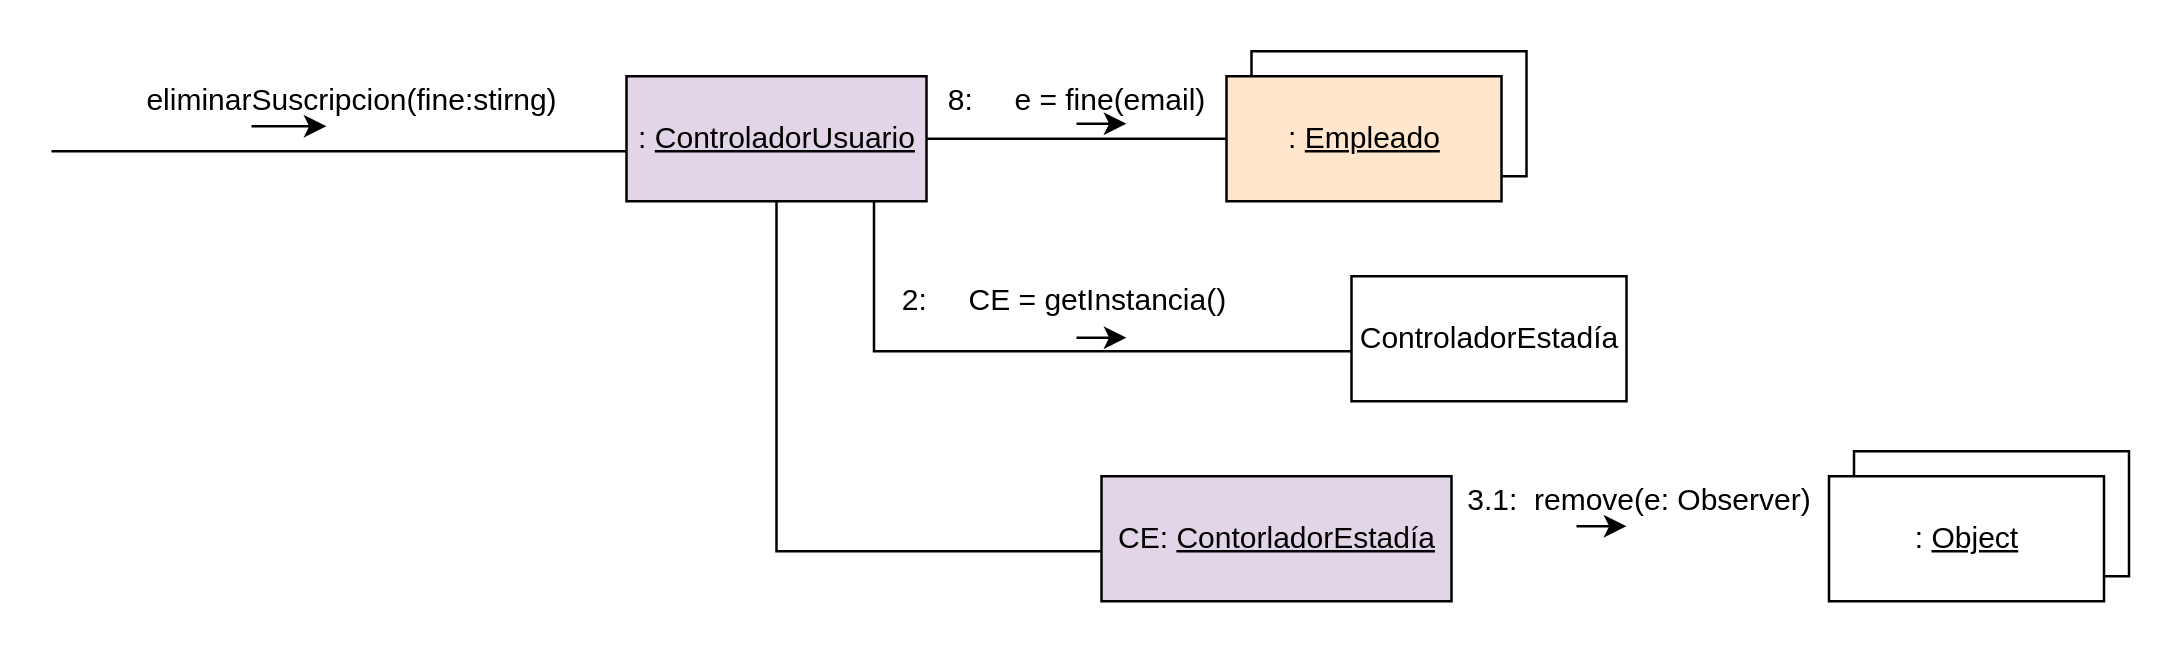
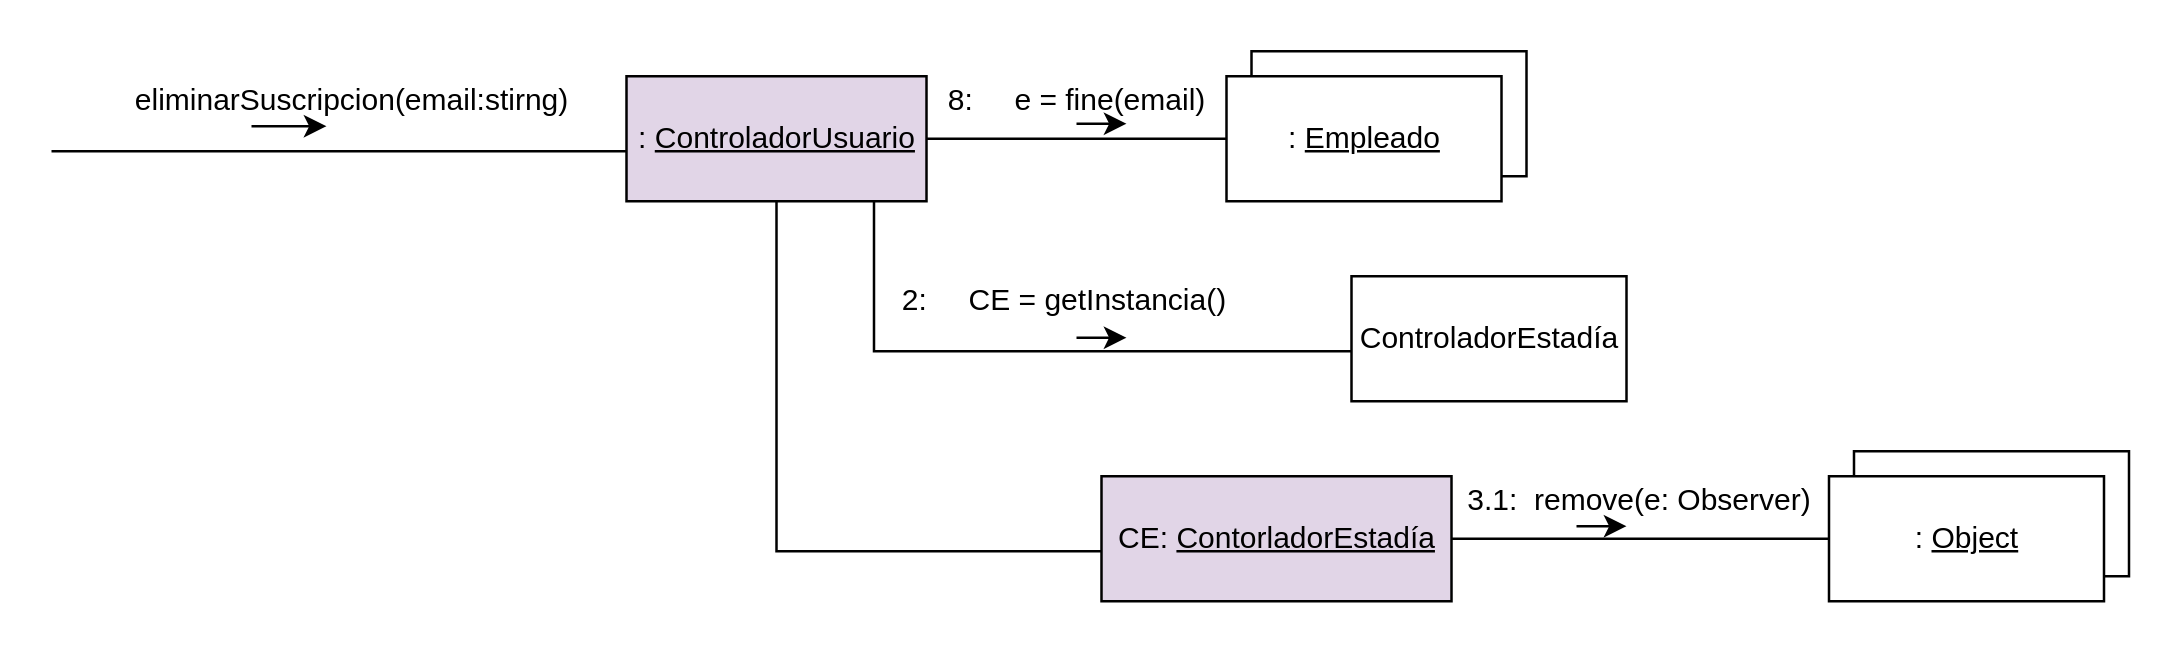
- <mxCell id="5" value="eliminarSuscripcion(fine:stirng)" style="text;html=1;align=center;verticalAlign=middle;resizable=0;points=[];autosize=1;strokeColor=none;fillColor=none;" parent="1" vertex="1"><mxGeometry x="45" y="30" width="190" height="20" as="geometry" /></mxCell>
+ <mxCell id="5" value="eliminarSuscripcion(email:stirng)" style="text;html=1;align=center;verticalAlign=middle;resizable=0;points=[];autosize=1;strokeColor=none;fillColor=none;" parent="1" vertex="1"><mxGeometry x="45" y="30" width="190" height="20" as="geometry" /></mxCell>
- <mxCell id="11" value=": &lt;u&gt;Empleado&lt;/u&gt;" style="html=1;fillColor=#ffe6cc;" parent="1" vertex="1"><mxGeometry x="490" y="30" width="110" height="50" as="geometry" /></mxCell>
+ <mxCell id="11" value=": &lt;u&gt;Empleado&lt;/u&gt;" style="html=1;" parent="1" vertex="1"><mxGeometry x="490" y="30" width="110" height="50" as="geometry" /></mxCell>
+ <mxCell id="18" value="" style="endArrow=none;html=1;rounded=0;exitX=1;exitY=0.5;exitDx=0;exitDy=0;entryX=0;entryY=0.5;entryDx=0;entryDy=0;" parent="1" source="17" target="21" edge="1"><mxGeometry width="50" height="50" relative="1" as="geometry"><mxPoint x="640" y="240" as="sourcePoint" /><mxPoint x="710" y="215" as="targetPoint" /></mxGeometry></mxCell>
